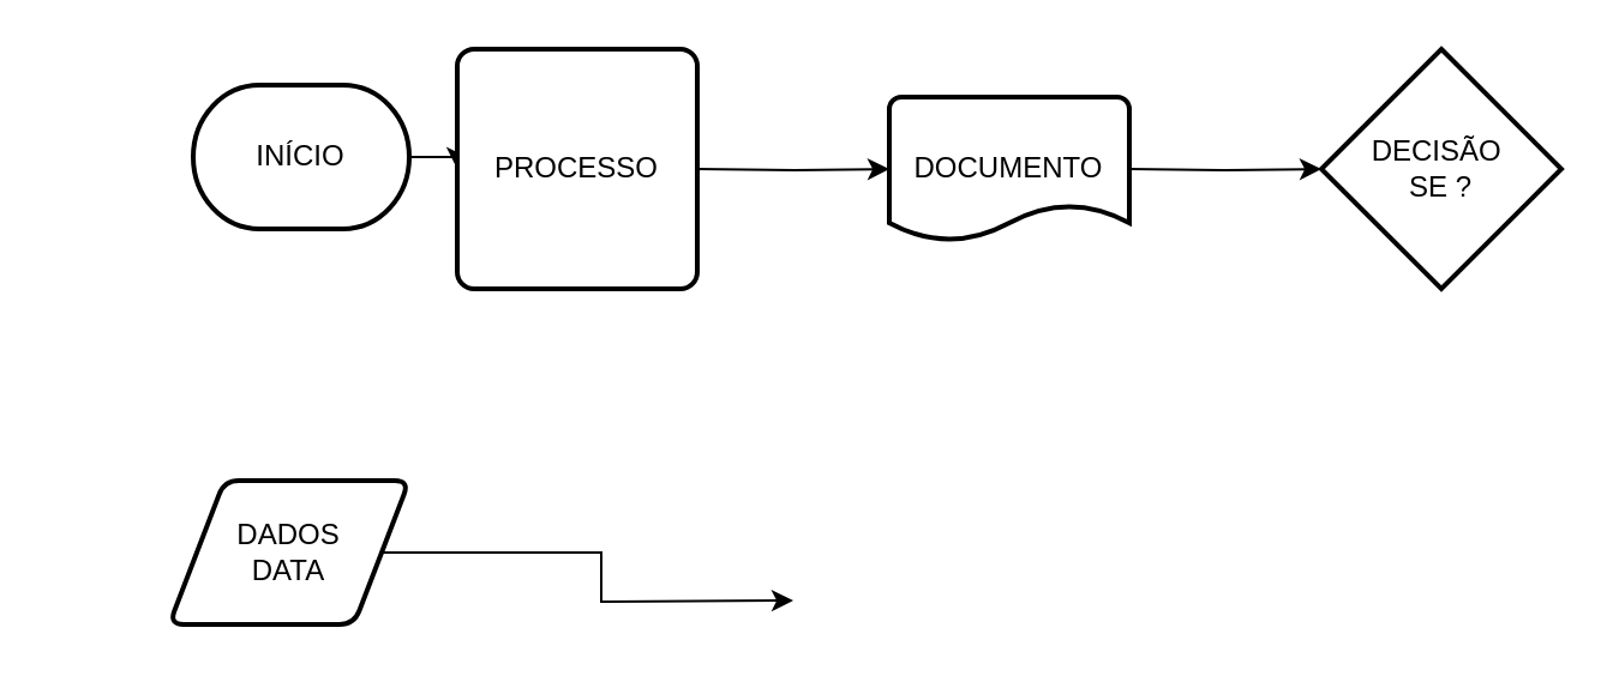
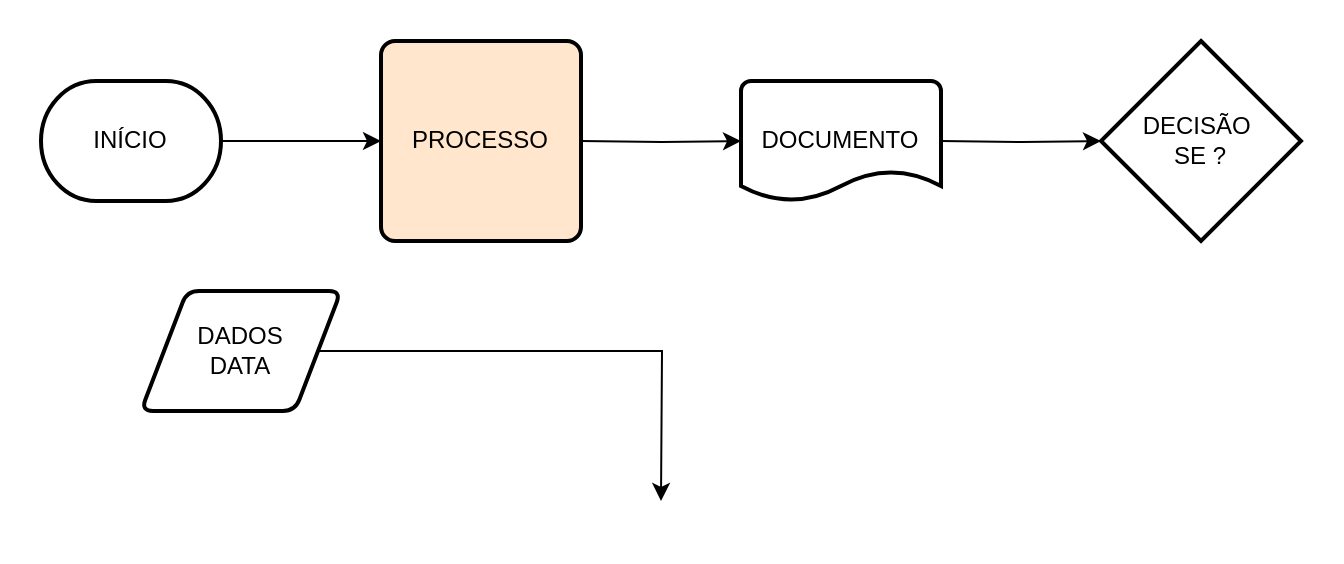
- <mxCell id="3" value="INÍCIO" style="strokeWidth=2;html=1;shape=mxgraph.flowchart.terminator;whiteSpace=wrap;" vertex="1" parent="1"><mxGeometry x="80" y="35" width="90" height="60" as="geometry" /></mxCell>
+ <mxCell id="3" value="INÍCIO" style="strokeWidth=2;html=1;shape=mxgraph.flowchart.terminator;whiteSpace=wrap;" vertex="1" parent="1"><mxGeometry x="20" y="40" width="90" height="60" as="geometry" /></mxCell>
- <mxCell id="4" value="PROCESSO" style="rounded=1;whiteSpace=wrap;html=1;absoluteArcSize=1;arcSize=14;strokeWidth=2;" vertex="1" parent="1"><mxGeometry x="190" y="20" width="100" height="100" as="geometry" /></mxCell>
+ <mxCell id="4" value="PROCESSO" style="rounded=1;whiteSpace=wrap;html=1;absoluteArcSize=1;arcSize=14;strokeWidth=2;fillColor=#ffe6cc;" vertex="1" parent="1"><mxGeometry x="190" y="20" width="100" height="100" as="geometry" /></mxCell>
- <mxCell id="10" value="DADOS&lt;br&gt;DATA" style="shape=parallelogram;html=1;strokeWidth=2;perimeter=parallelogramPerimeter;whiteSpace=wrap;rounded=1;arcSize=12;size=0.23;" vertex="1" parent="1"><mxGeometry x="70" y="200" width="100" height="60" as="geometry" /></mxCell>
+ <mxCell id="10" value="DADOS&lt;br&gt;DATA" style="shape=parallelogram;html=1;strokeWidth=2;perimeter=parallelogramPerimeter;whiteSpace=wrap;rounded=1;arcSize=12;size=0.23;" vertex="1" parent="1"><mxGeometry x="70" y="145" width="100" height="60" as="geometry" /></mxCell>
